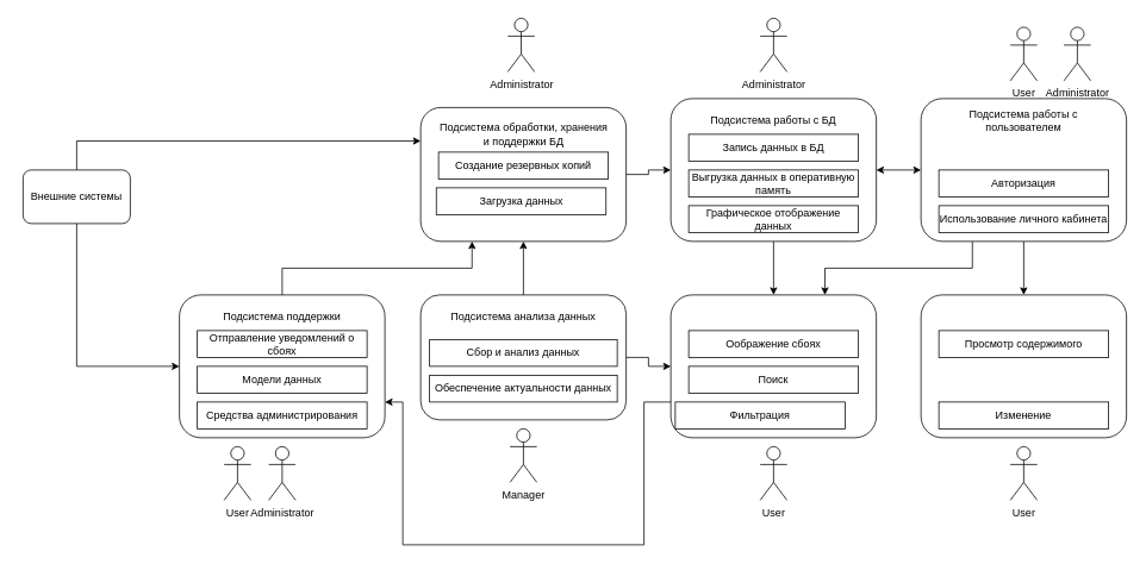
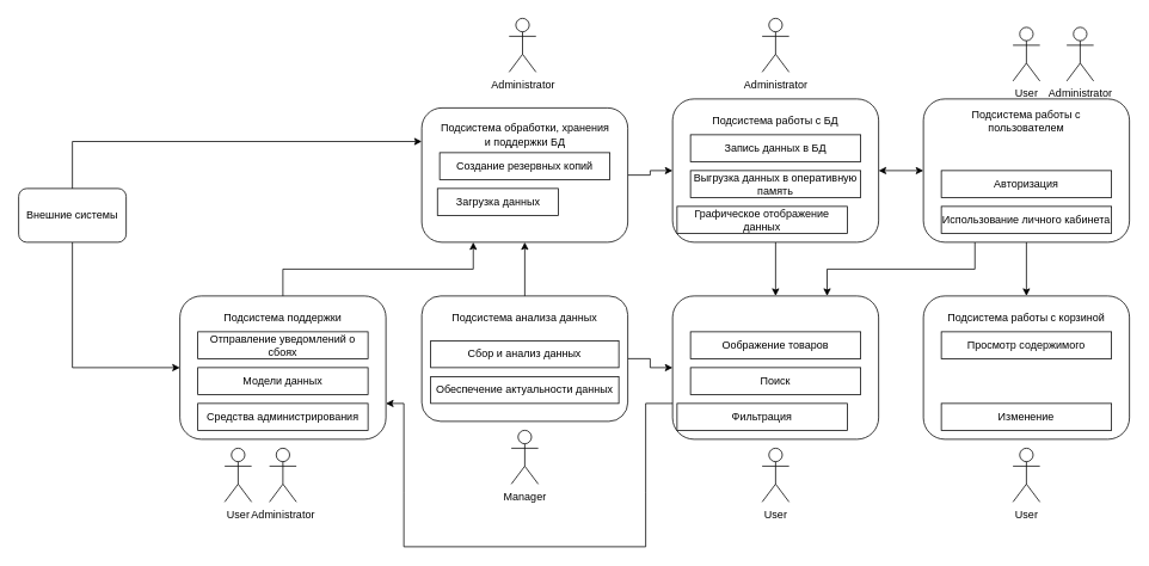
- <mxCell id="41" value="Внешние системы" style="rounded=1;whiteSpace=wrap;html=1;" vertex="1" parent="1"><mxGeometry x="25" y="190" width="120" height="60" as="geometry" /></mxCell>
+ <mxCell id="41" value="Внешние системы" style="rounded=1;whiteSpace=wrap;html=1;" vertex="1" parent="1"><mxGeometry x="20" y="210" width="120" height="60" as="geometry" /></mxCell>
- <mxCell id="6" value="&lt;font style=&quot;vertical-align: inherit;&quot;&gt;&lt;font style=&quot;vertical-align: inherit;&quot;&gt;Загрузка данных&lt;/font&gt;&lt;/font&gt;" style="rounded=0;whiteSpace=wrap;html=1;" vertex="1" parent="1"><mxGeometry x="487.5" y="210" width="190" height="30" as="geometry" /></mxCell>
+ <mxCell id="6" value="&lt;font style=&quot;vertical-align: inherit;&quot;&gt;&lt;font style=&quot;vertical-align: inherit;&quot;&gt;Загрузка данных&lt;/font&gt;&lt;/font&gt;" style="rounded=0;whiteSpace=wrap;html=1;" vertex="1" parent="1"><mxGeometry x="487.5" y="210" width="135" height="30" as="geometry" /></mxCell>
- <mxCell id="18" value="&lt;font style=&quot;vertical-align: inherit;&quot;&gt;&lt;font style=&quot;vertical-align: inherit;&quot;&gt;Графическое отображение данных&lt;/font&gt;&lt;/font&gt;" style="rounded=0;whiteSpace=wrap;html=1;" vertex="1" parent="1"><mxGeometry x="770" y="230" width="190" height="30" as="geometry" /></mxCell>
+ <mxCell id="18" value="&lt;font style=&quot;vertical-align: inherit;&quot;&gt;&lt;font style=&quot;vertical-align: inherit;&quot;&gt;Графическое отображение данных&lt;/font&gt;&lt;/font&gt;" style="rounded=0;whiteSpace=wrap;html=1;" vertex="1" parent="1"><mxGeometry x="755" y="230" width="190" height="30" as="geometry" /></mxCell>
+ <mxCell id="30" value="Подсистема работы с корзиной" style="text;html=1;strokeColor=none;fillColor=none;align=center;verticalAlign=middle;whiteSpace=wrap;rounded=0;" vertex="1" parent="1"><mxGeometry x="1040" y="340" width="210" height="30" as="geometry" /></mxCell>
- <mxCell id="20" value="&lt;font style=&quot;vertical-align: inherit;&quot;&gt;&lt;font style=&quot;vertical-align: inherit;&quot;&gt;Оображение сбоях&lt;/font&gt;&lt;/font&gt;" style="rounded=0;whiteSpace=wrap;html=1;" vertex="1" parent="1"><mxGeometry x="770" y="370" width="190" height="30" as="geometry" /></mxCell>
+ <mxCell id="20" value="&lt;font style=&quot;vertical-align: inherit;&quot;&gt;&lt;font style=&quot;vertical-align: inherit;&quot;&gt;Оображение товаров&lt;/font&gt;&lt;/font&gt;" style="rounded=0;whiteSpace=wrap;html=1;" vertex="1" parent="1"><mxGeometry x="770" y="370" width="190" height="30" as="geometry" /></mxCell>
